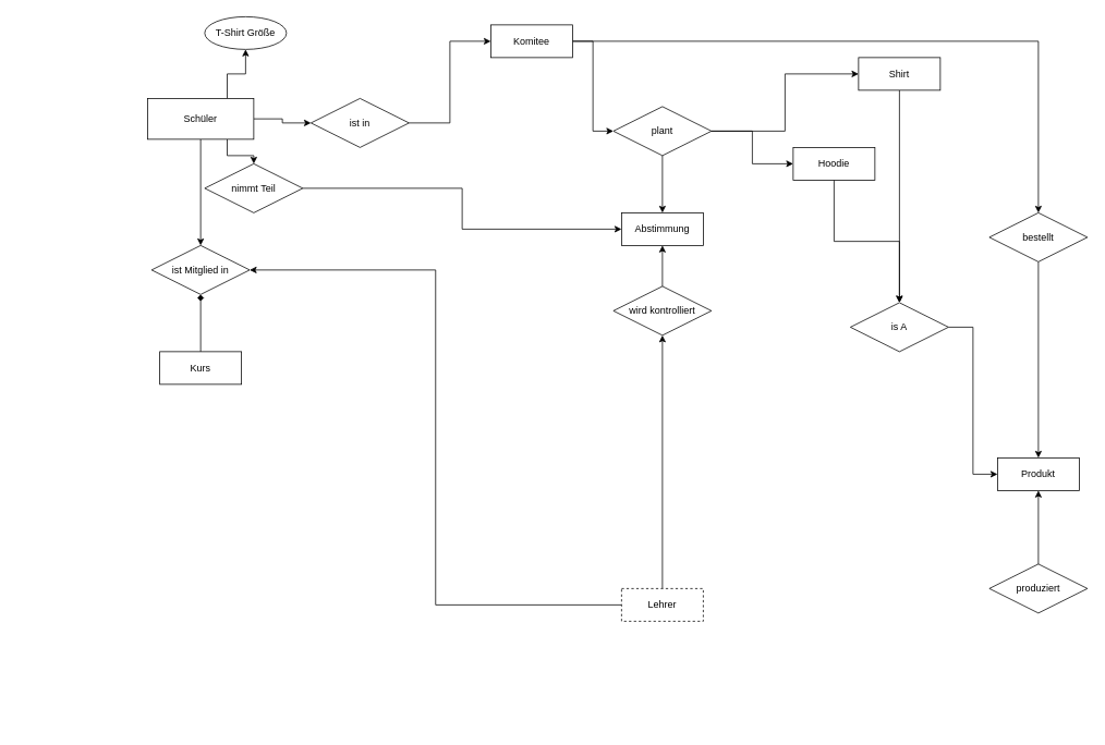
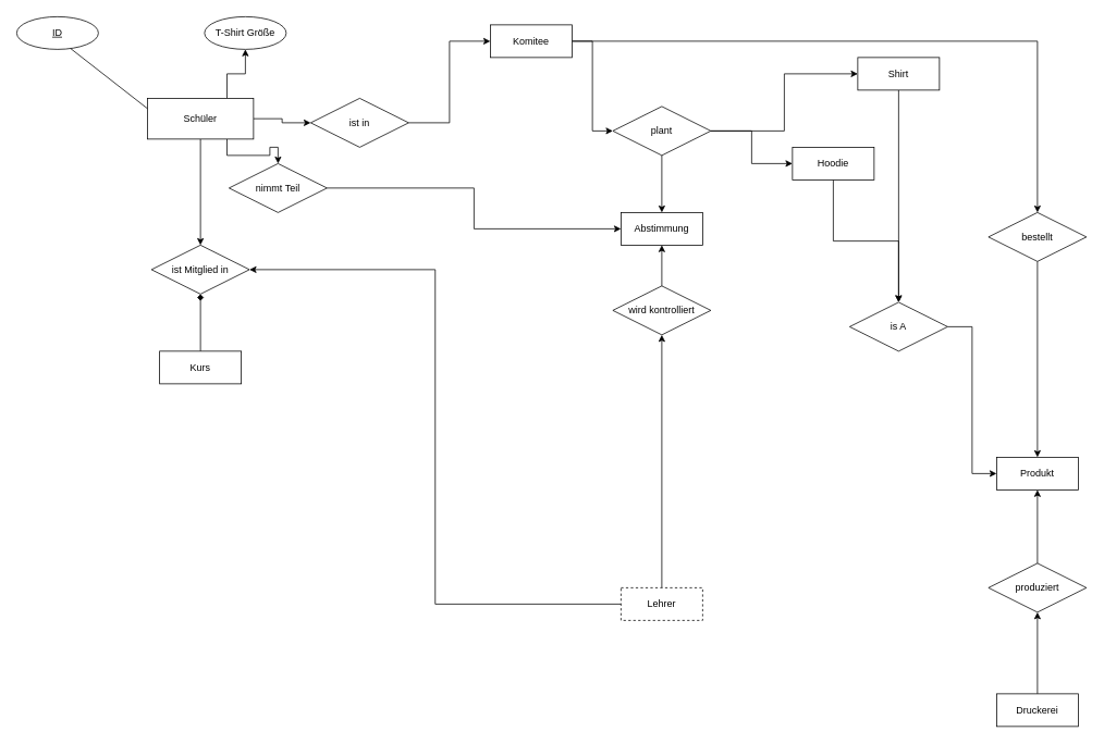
+ <mxCell id="7" value="ID" style="ellipse;whiteSpace=wrap;html=1;align=center;fontStyle=4;" parent="1" vertex="1"><mxGeometry x="20" y="20" width="100" height="40" as="geometry" /></mxCell>
+ <mxCell id="8" value="" style="endArrow=none;html=1;rounded=0;entryX=0;entryY=0.25;entryDx=0;entryDy=0;exitX=0.66;exitY=0.975;exitDx=0;exitDy=0;exitPerimeter=0;" parent="1" source="7" target="6" edge="1"><mxGeometry relative="1" as="geometry"><mxPoint x="20" y="240" as="sourcePoint" /><mxPoint x="180" y="240" as="targetPoint" /></mxGeometry></mxCell>
- <mxCell id="27" value="nimmt Teil" style="shape=rhombus;perimeter=rhombusPerimeter;whiteSpace=wrap;html=1;align=center;" parent="1" vertex="1"><mxGeometry x="250" y="200" width="120" height="60" as="geometry" /></mxCell>
+ <mxCell id="27" value="nimmt Teil" style="shape=rhombus;perimeter=rhombusPerimeter;whiteSpace=wrap;html=1;align=center;" parent="1" vertex="1"><mxGeometry x="280" y="200" width="120" height="60" as="geometry" /></mxCell>
+ <mxCell id="10" style="edgeStyle=orthogonalEdgeStyle;rounded=0;orthogonalLoop=1;jettySize=auto;html=1;entryX=0.5;entryY=1;entryDx=0;entryDy=0;" parent="1" source="11" target="39" edge="1"><mxGeometry relative="1" as="geometry" /></mxCell>
+ <mxCell id="11" value="&lt;div&gt;Druckerei&lt;/div&gt;" style="whiteSpace=wrap;html=1;align=center;" parent="1" vertex="1"><mxGeometry x="1220" y="850" width="100" height="40" as="geometry" /></mxCell>
